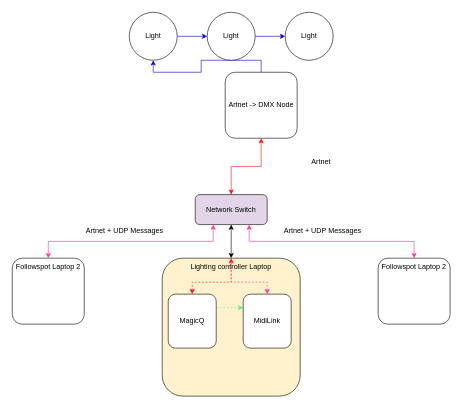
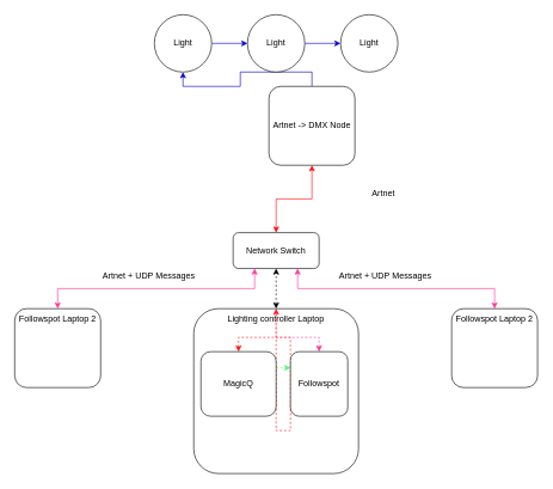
- <mxCell id="13" value="Network Switch" style="rounded=1;whiteSpace=wrap;html=1;fillColor=#e1d5e7;" parent="1" vertex="1"><mxGeometry x="325" y="324" width="120" height="50" as="geometry" /></mxCell>
+ <mxCell id="13" value="Network Switch" style="rounded=1;whiteSpace=wrap;html=1;" parent="1" vertex="1"><mxGeometry x="325" y="324" width="120" height="50" as="geometry" /></mxCell>
- <mxCell id="2" style="edgeStyle=orthogonalEdgeStyle;rounded=0;orthogonalLoop=1;jettySize=auto;html=1;exitX=0.5;exitY=0;exitDx=0;exitDy=0;entryX=0.5;entryY=1;entryDx=0;entryDy=0;startArrow=classic;startFill=1;" parent="1" source="3" target="13" edge="1"><mxGeometry relative="1" as="geometry" /></mxCell>
+ <mxCell id="2" style="edgeStyle=orthogonalEdgeStyle;rounded=0;orthogonalLoop=1;jettySize=auto;html=1;exitX=0.5;exitY=0;exitDx=0;exitDy=0;entryX=0.5;entryY=1;entryDx=0;entryDy=0;startArrow=classic;startFill=1;dashed=1;" parent="1" source="3" target="13" edge="1"><mxGeometry relative="1" as="geometry" /></mxCell>
- <mxCell id="22" value="MagicQ" style="rounded=1;whiteSpace=wrap;html=1;" parent="1" vertex="1"><mxGeometry x="280" y="490" width="80" height="90" as="geometry" /></mxCell>
+ <mxCell id="22" value="MagicQ" style="rounded=1;whiteSpace=wrap;html=1;" parent="1" vertex="1"><mxGeometry x="280" y="490" width="105" height="90" as="geometry" /></mxCell>
- <mxCell id="24" value="MidiLink" style="rounded=1;whiteSpace=wrap;html=1;" parent="1" vertex="1"><mxGeometry x="405" y="490" width="80" height="90" as="geometry" /></mxCell>
+ <mxCell id="24" value="Followspot" style="rounded=1;whiteSpace=wrap;html=1;" parent="1" vertex="1"><mxGeometry x="405" y="490" width="80" height="90" as="geometry" /></mxCell>
- <mxCell id="3" value="Lighting controller Laptop" style="rounded=1;whiteSpace=wrap;html=1;verticalAlign=top;fillColor=#fff2cc;" parent="1" vertex="1"><mxGeometry x="270" y="430" width="230" height="230" as="geometry" /></mxCell>
+ <mxCell id="3" value="Lighting controller Laptop" style="rounded=1;whiteSpace=wrap;html=1;verticalAlign=top;" parent="1" vertex="1"><mxGeometry x="270" y="430" width="230" height="230" as="geometry" /></mxCell>
